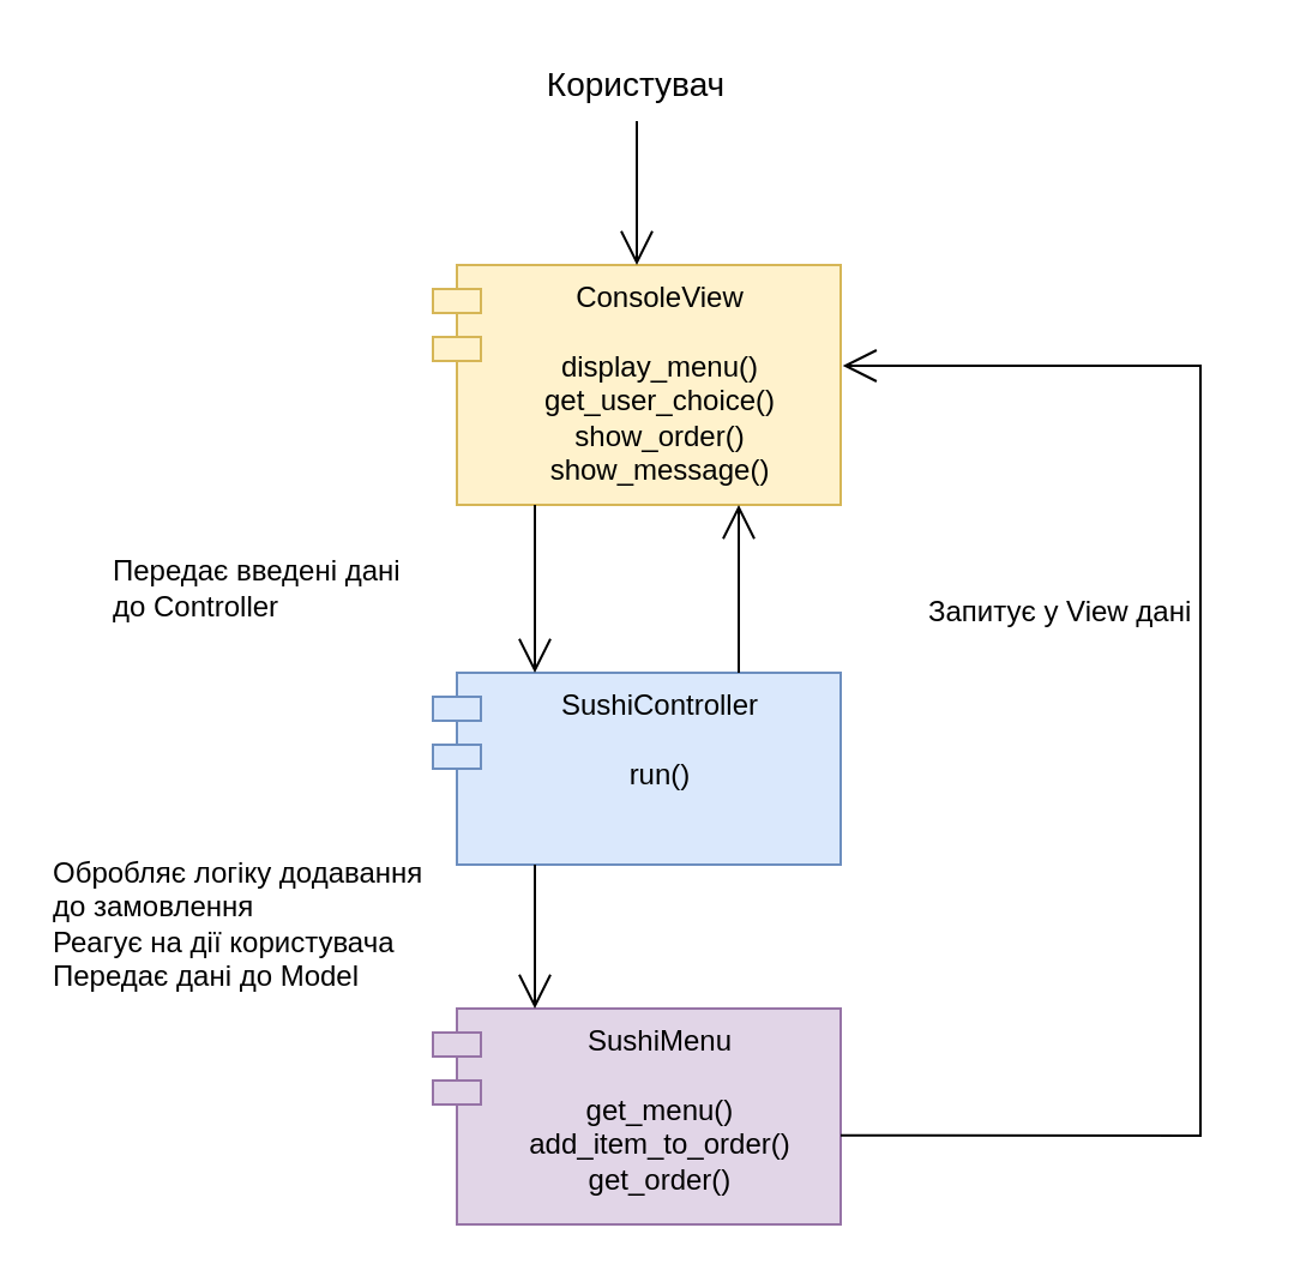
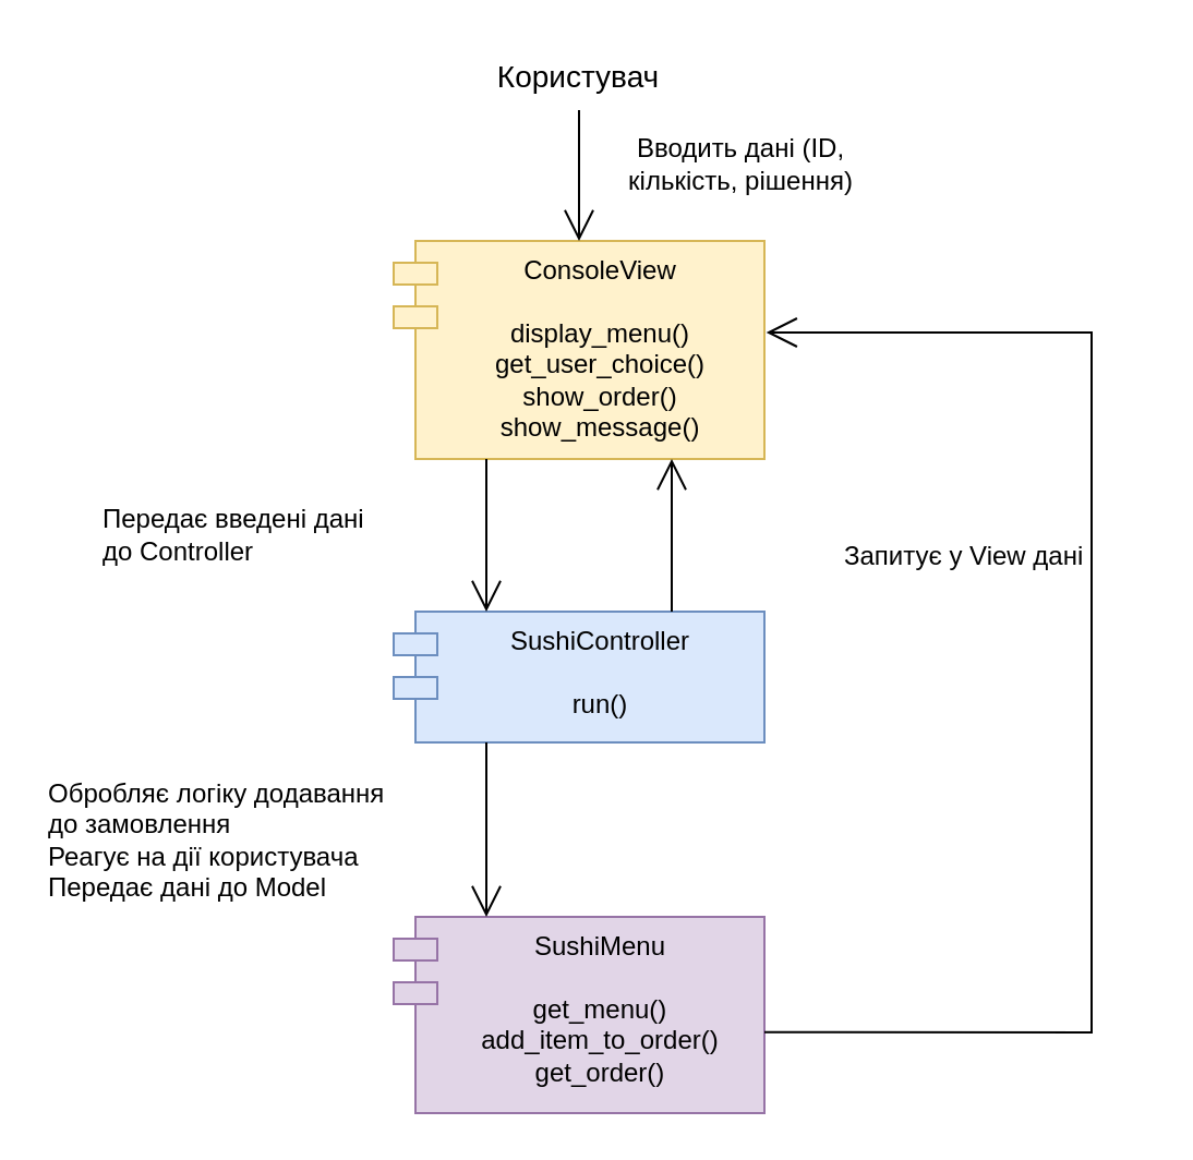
+ <mxCell id="5" value="Вводить дані (ID, кількість, рішення)" style="text;html=1;align=center;verticalAlign=middle;whiteSpace=wrap;rounded=0;fontSize=12;" parent="1" vertex="1"><mxGeometry x="279" y="60" width="121" height="30" as="geometry" /></mxCell>
- <mxCell id="6" value="&lt;div style=&quot;text-align: center;&quot;&gt;SushiController&lt;/div&gt;&lt;div style=&quot;text-align: center;&quot;&gt;&lt;br&gt;&lt;span style=&quot;background-color: transparent; color: light-dark(rgb(0, 0, 0), rgb(255, 255, 255));&quot;&gt;run()&lt;/span&gt;&lt;br&gt;&lt;br&gt;&lt;/div&gt;" style="shape=module;align=left;spacingLeft=20;align=center;verticalAlign=top;whiteSpace=wrap;html=1;fillColor=#dae8fc;strokeColor=#6c8ebf;" parent="1" vertex="1"><mxGeometry x="180" y="280" width="170" height="80" as="geometry" /></mxCell>
+ <mxCell id="6" value="&lt;div style=&quot;text-align: center;&quot;&gt;SushiController&lt;/div&gt;&lt;div style=&quot;text-align: center;&quot;&gt;&lt;br&gt;&lt;span style=&quot;background-color: transparent; color: light-dark(rgb(0, 0, 0), rgb(255, 255, 255));&quot;&gt;run()&lt;/span&gt;&lt;br&gt;&lt;br&gt;&lt;/div&gt;" style="shape=module;align=left;spacingLeft=20;align=center;verticalAlign=top;whiteSpace=wrap;html=1;fillColor=#dae8fc;strokeColor=#6c8ebf;" parent="1" vertex="1"><mxGeometry x="180" y="280" width="170" height="60" as="geometry" /></mxCell>
